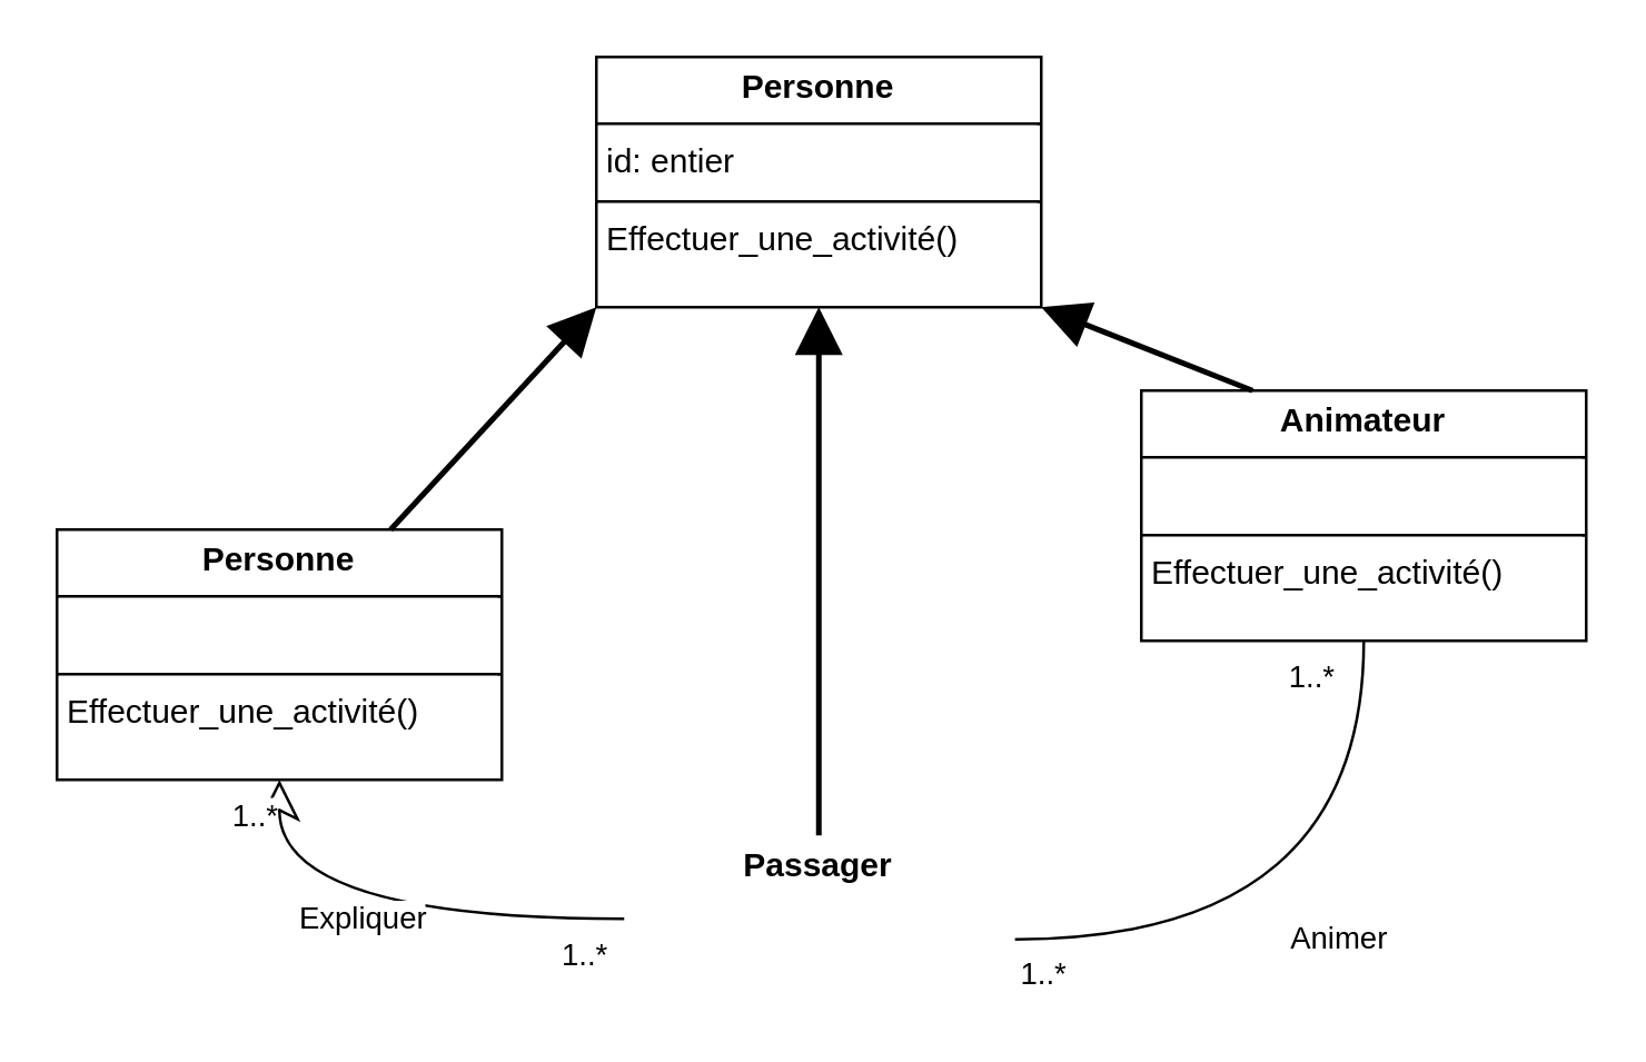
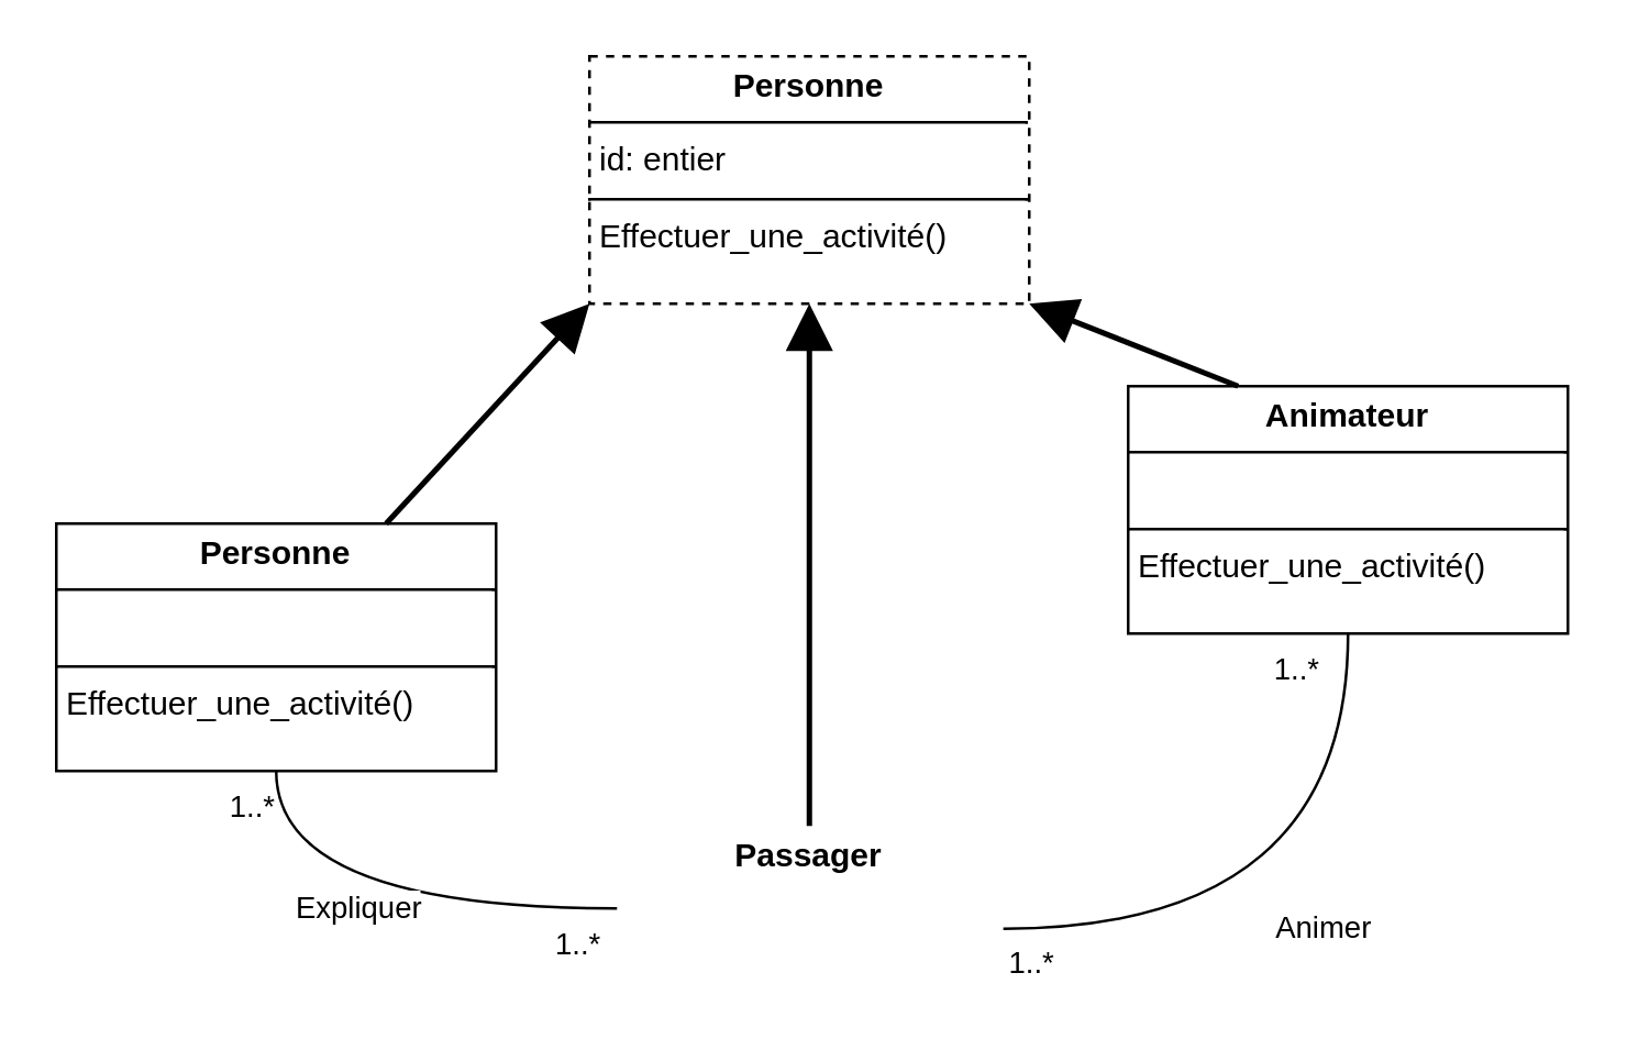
- <mxCell id="3" value="&lt;p style=&quot;margin:0px;margin-top:4px;text-align:center;&quot;&gt;&lt;b&gt;Personne&lt;/b&gt;&lt;/p&gt;&lt;hr style=&quot;border-style:solid;&quot; size=&quot;1&quot;&gt;&lt;p style=&quot;margin:0px;margin-left:4px;&quot;&gt;id: entier&lt;/p&gt;&lt;hr style=&quot;border-style:solid;&quot; size=&quot;1&quot;&gt;&lt;p style=&quot;margin:0px;margin-left:4px;&quot;&gt;Effectuer_une_activité()&lt;/p&gt;" style="verticalAlign=top;align=left;overflow=fill;html=1;whiteSpace=wrap;fillColor=light-dark(#FFFFFF,#FFFFFF);strokeColor=light-dark(#000000,#000000);fontColor=light-dark(#000000,#000000);" vertex="1" parent="1"><mxGeometry x="214" y="20" width="160" height="90" as="geometry" /></mxCell>
+ <mxCell id="3" value="&lt;p style=&quot;margin:0px;margin-top:4px;text-align:center;&quot;&gt;&lt;b&gt;Personne&lt;/b&gt;&lt;/p&gt;&lt;hr style=&quot;border-style:solid;&quot; size=&quot;1&quot;&gt;&lt;p style=&quot;margin:0px;margin-left:4px;&quot;&gt;id: entier&lt;/p&gt;&lt;hr style=&quot;border-style:solid;&quot; size=&quot;1&quot;&gt;&lt;p style=&quot;margin:0px;margin-left:4px;&quot;&gt;Effectuer_une_activité()&lt;/p&gt;" style="verticalAlign=top;align=left;overflow=fill;html=1;whiteSpace=wrap;fillColor=light-dark(#FFFFFF,#FFFFFF);strokeColor=light-dark(#000000,#000000);fontColor=light-dark(#000000,#000000);dashed=1;" vertex="1" parent="1"><mxGeometry x="214" y="20" width="160" height="90" as="geometry" /></mxCell>
- <mxCell id="12" value="Expliquer" style="endArrow=classic;html=1;endSize=12;startArrow=none;startSize=14;startFill=0;edgeStyle=orthogonalEdgeStyle;rounded=0;endFill=0;entryX=0.5;entryY=1;entryDx=0;entryDy=0;exitX=0;exitY=0.5;exitDx=0;exitDy=0;curved=1;" edge="1" parent="1" source="2" target="4"><mxGeometry x="0.081" relative="1" as="geometry"><mxPoint x="204" y="330" as="sourcePoint" /><mxPoint x="80" y="280" as="targetPoint" /><mxPoint as="offset" /></mxGeometry></mxCell>
+ <mxCell id="12" value="Expliquer" style="endArrow=none;html=1;endSize=12;startArrow=none;startSize=14;startFill=0;edgeStyle=orthogonalEdgeStyle;rounded=0;endFill=0;entryX=0.5;entryY=1;entryDx=0;entryDy=0;exitX=0;exitY=0.5;exitDx=0;exitDy=0;curved=1;" edge="1" parent="1" source="2" target="4"><mxGeometry x="0.081" relative="1" as="geometry"><mxPoint x="204" y="330" as="sourcePoint" /><mxPoint x="80" y="280" as="targetPoint" /><mxPoint as="offset" /></mxGeometry></mxCell>
